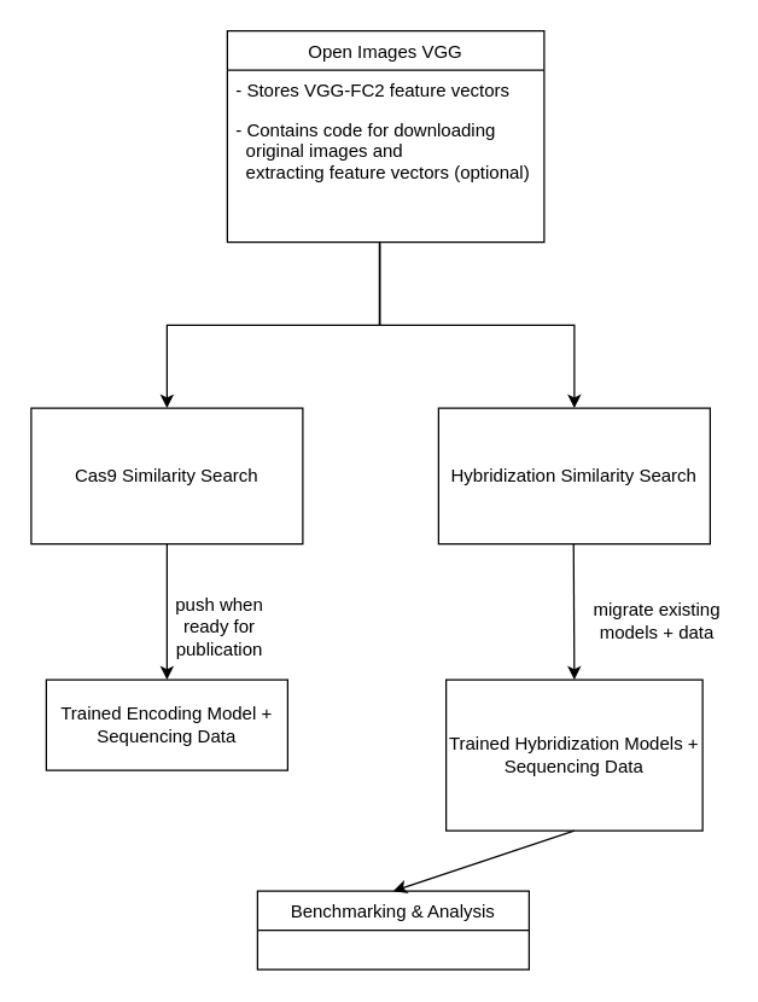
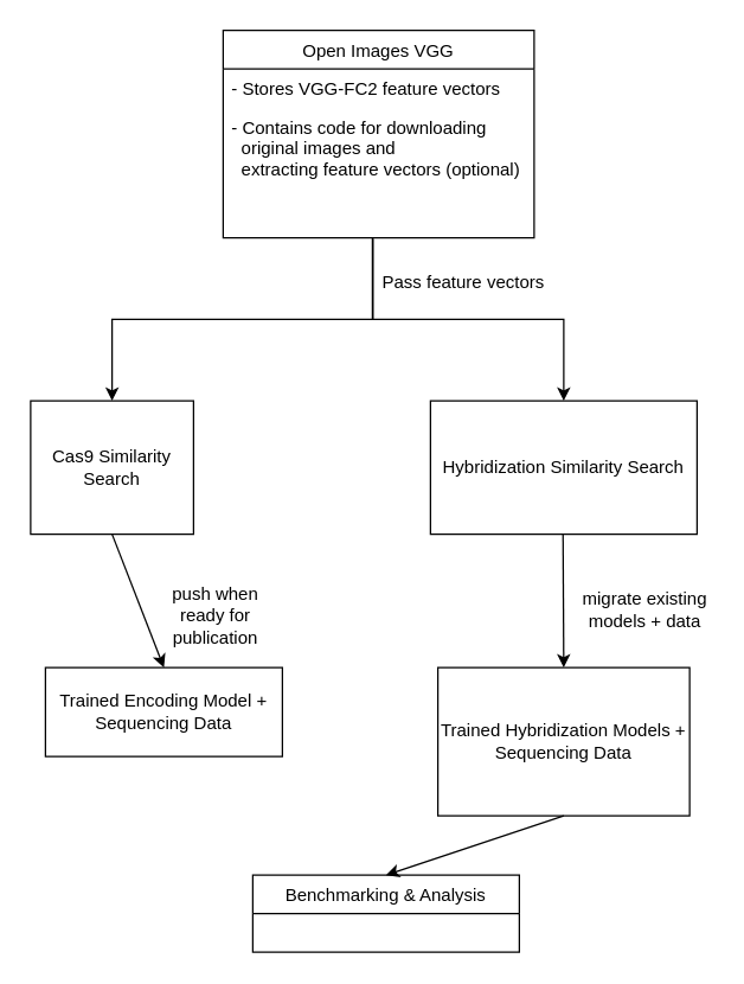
+ <mxCell id="15" value="Pass feature vectors" style="text;html=1;strokeColor=none;fillColor=none;align=center;verticalAlign=middle;whiteSpace=wrap;rounded=0;" parent="1" vertex="1"><mxGeometry x="255" y="180" width="115" height="20" as="geometry" /></mxCell>
- <mxCell id="2" value="&lt;div&gt;Cas9 Similarity Search&lt;/div&gt;" style="rounded=0;whiteSpace=wrap;html=1;" parent="1" vertex="1"><mxGeometry x="20" y="270" width="180" height="90" as="geometry" /></mxCell>
+ <mxCell id="2" value="&lt;div&gt;Cas9 Similarity Search&lt;/div&gt;" style="rounded=0;whiteSpace=wrap;html=1;" parent="1" vertex="1"><mxGeometry x="20" y="270" width="110" height="90" as="geometry" /></mxCell>
